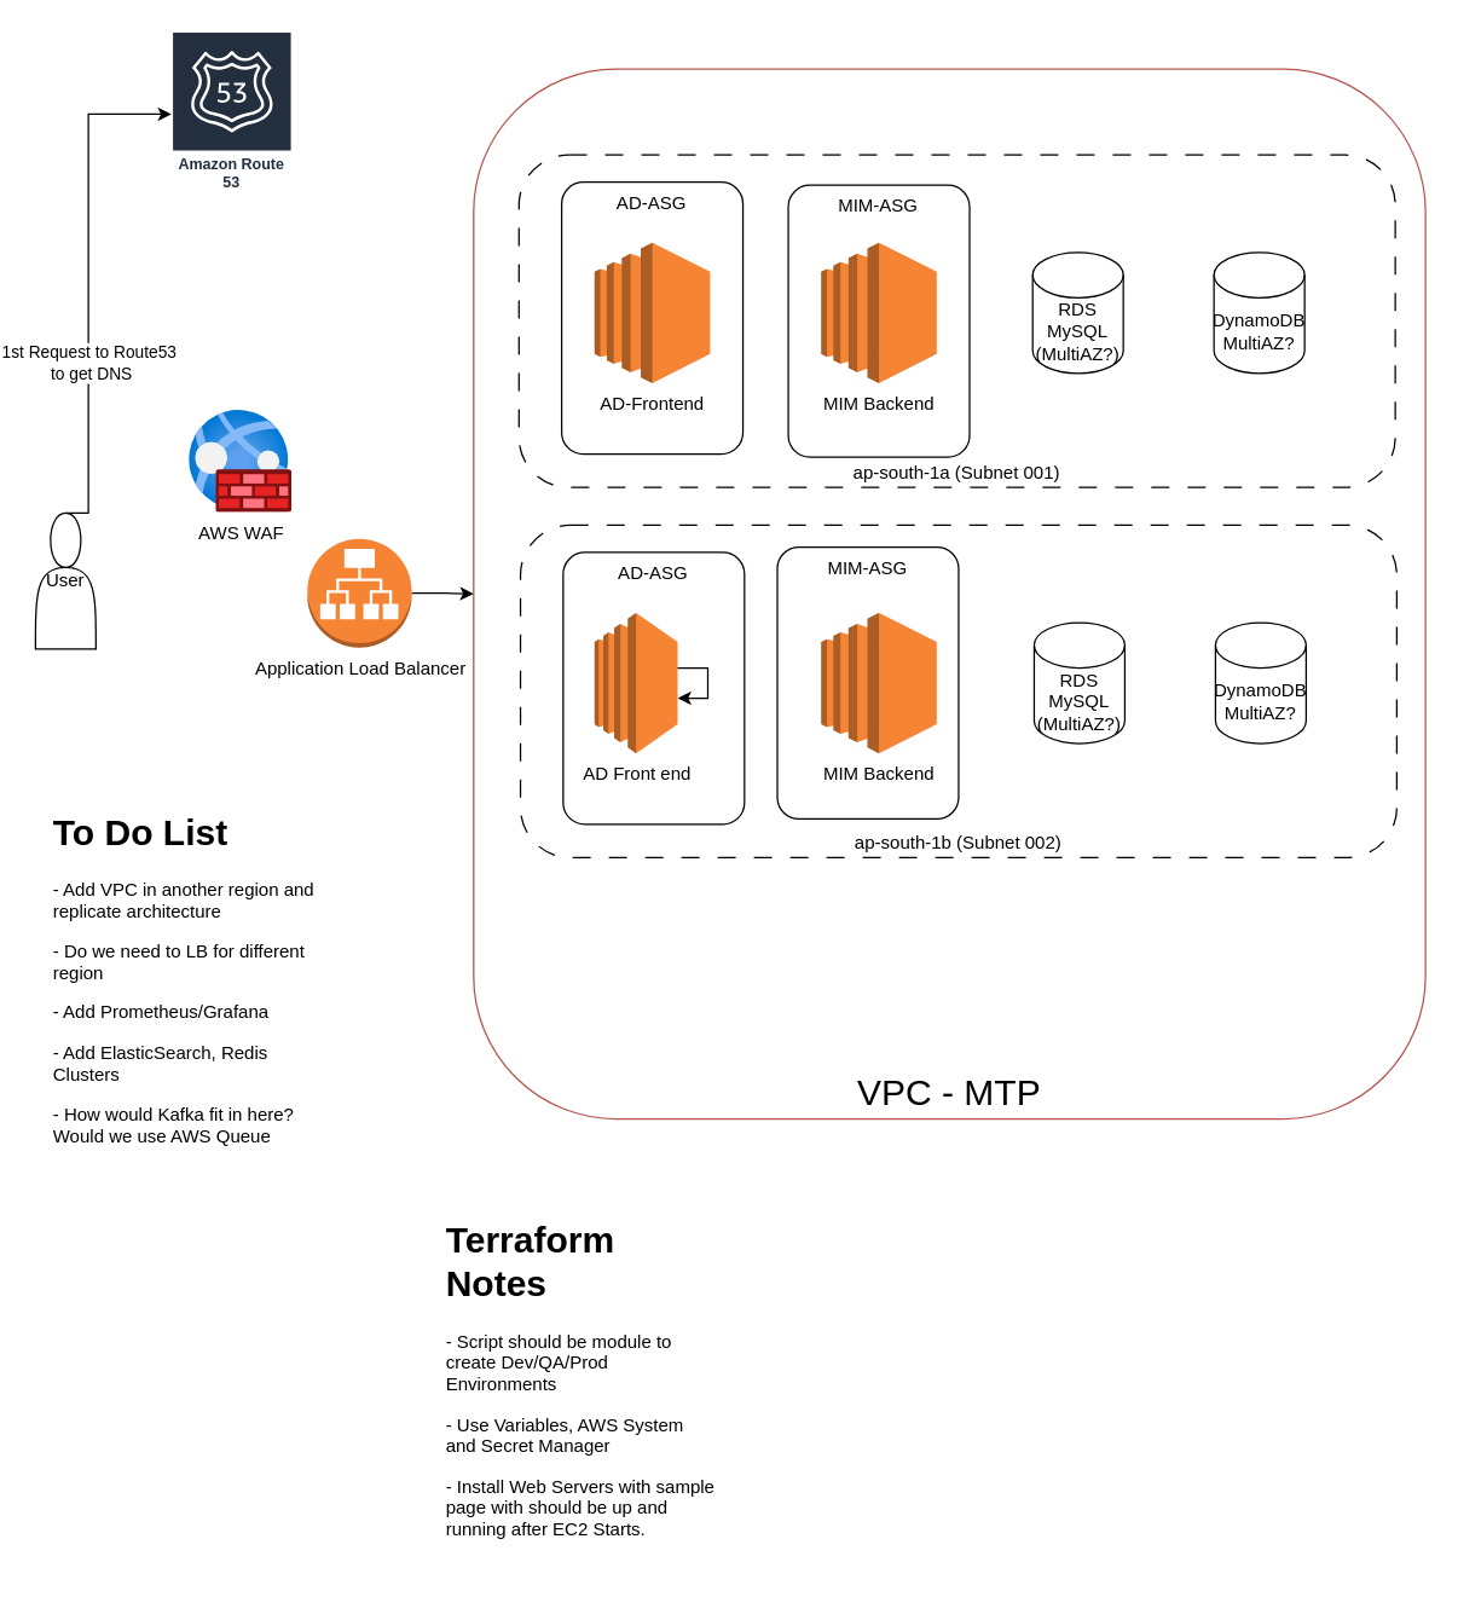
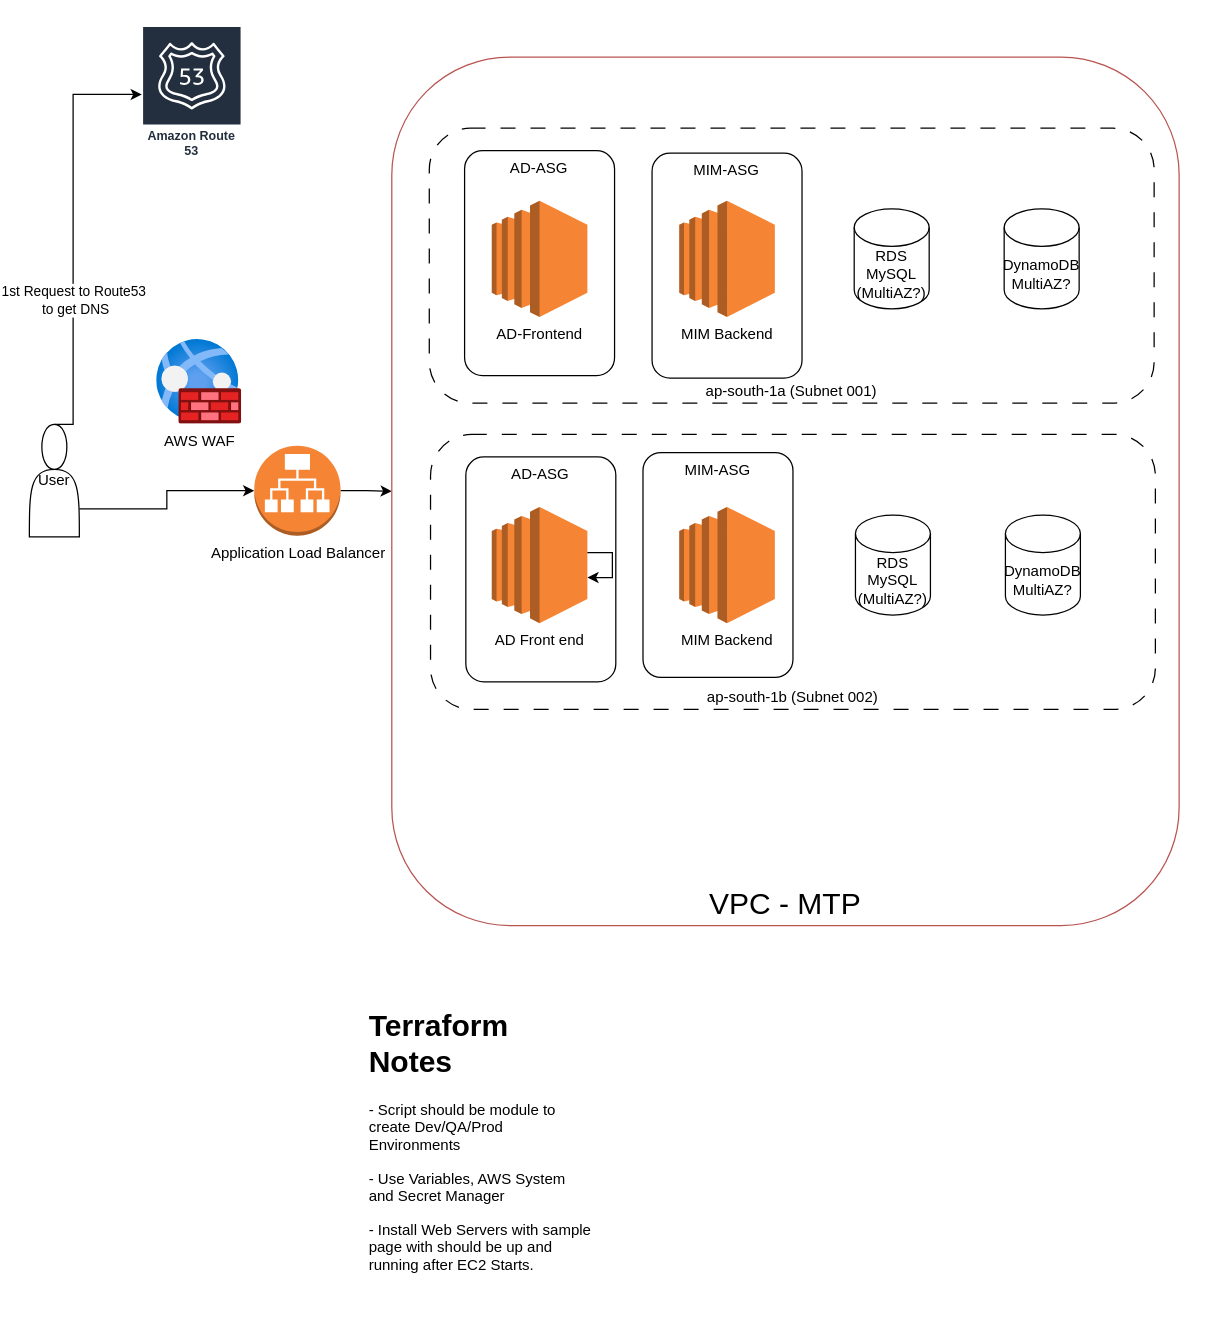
+ <mxCell id="9" style="edgeStyle=elbowEdgeStyle;rounded=0;orthogonalLoop=1;jettySize=auto;html=1;exitX=1;exitY=0.75;exitDx=0;exitDy=0;entryX=0;entryY=0.5;entryDx=0;entryDy=0;entryPerimeter=0;" edge="1" parent="1" source="5" target="7"><mxGeometry relative="1" as="geometry" /></mxCell>
- <mxCell id="23" value="AD Front end" style="outlineConnect=0;dashed=0;verticalLabelPosition=bottom;verticalAlign=top;align=center;html=1;shape=mxgraph.aws3.ec2;fillColor=#F58534;gradientColor=none;" vertex="1" parent="1"><mxGeometry x="390" y="405" width="55" height="93" as="geometry" /></mxCell>
+ <mxCell id="23" value="AD Front end" style="outlineConnect=0;dashed=0;verticalLabelPosition=bottom;verticalAlign=top;align=center;html=1;shape=mxgraph.aws3.ec2;fillColor=#F58534;gradientColor=none;" vertex="1" parent="1"><mxGeometry x="390" y="405" width="76.5" height="93" as="geometry" /></mxCell>
- <mxCell id="26" value="&lt;h1 style=&quot;margin-top: 0px;&quot;&gt;To Do List&lt;/h1&gt;&lt;p&gt;- Add VPC in another region and replicate architecture&lt;br&gt;&lt;/p&gt;&lt;p&gt;- Do we need to LB for different region&lt;br&gt;&lt;/p&gt;&lt;p&gt;- Add Prometheus/Grafana&lt;/p&gt;&lt;p&gt;- Add ElasticSearch, Redis Clusters&lt;/p&gt;&lt;p&gt;- How would Kafka fit in here? Would we use AWS Queue&lt;br&gt;&lt;/p&gt;" style="text;html=1;whiteSpace=wrap;overflow=hidden;rounded=0;" vertex="1" parent="1"><mxGeometry x="30" y="530" width="180" height="240" as="geometry" /></mxCell>
